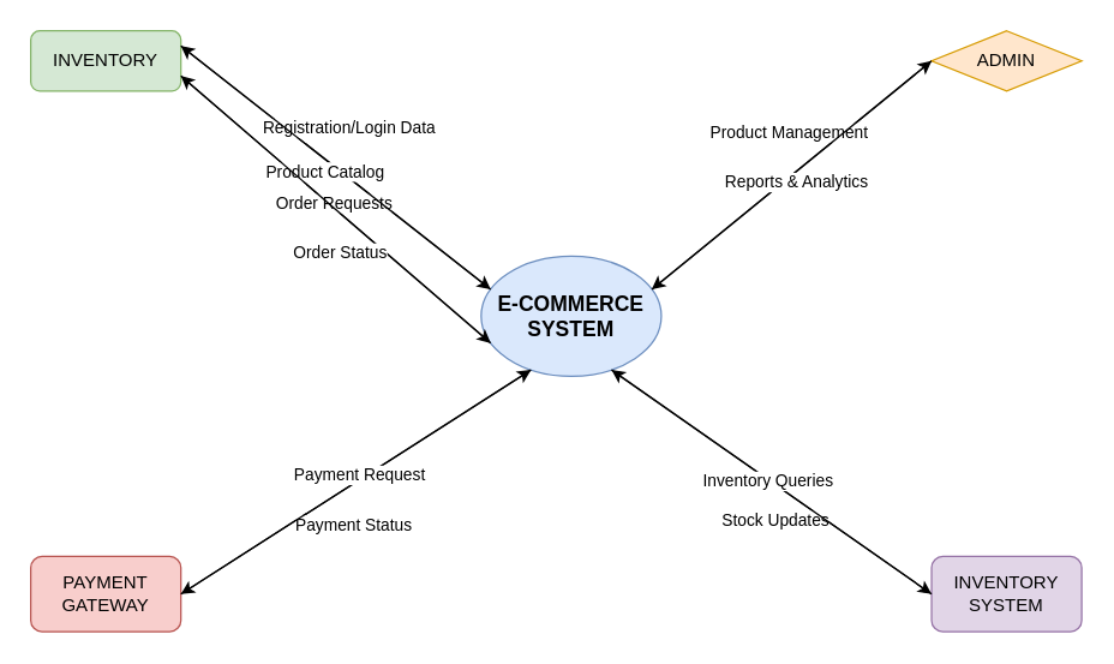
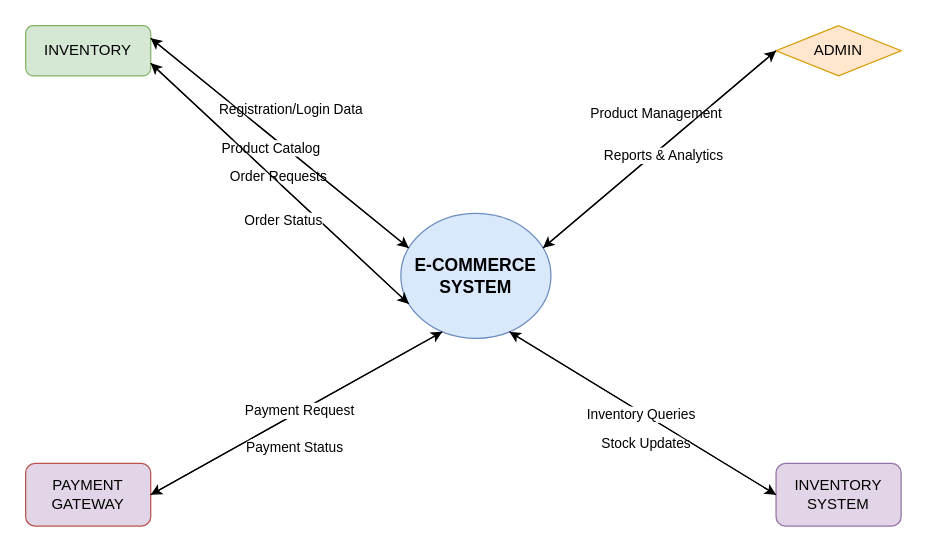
- <mxCell id="2" value="E-COMMERCE&#10;SYSTEM" style="ellipse;whiteSpace=wrap;html=1;fillColor=#dae8fc;strokeColor=#6c8ebf;fontStyle=1;fontSize=14;" vertex="1" parent="1"><mxGeometry x="320" y="170" width="120" height="80" as="geometry" /></mxCell>
+ <mxCell id="2" value="E-COMMERCE&#10;SYSTEM" style="ellipse;whiteSpace=wrap;html=1;fillColor=#dae8fc;strokeColor=#6c8ebf;fontStyle=1;fontSize=14;" vertex="1" parent="1"><mxGeometry x="320" y="170" width="120" height="100" as="geometry" /></mxCell>
- <mxCell id="5" value="PAYMENT&#10;GATEWAY" style="rounded=1;whiteSpace=wrap;html=1;fillColor=#f8cecc;strokeColor=#b85450;" vertex="1" parent="1"><mxGeometry x="20" y="370" width="100" height="50" as="geometry" /></mxCell>
+ <mxCell id="5" value="PAYMENT&#10;GATEWAY" style="rounded=1;whiteSpace=wrap;html=1;fillColor=#e1d5e7;strokeColor=#b85450;" vertex="1" parent="1"><mxGeometry x="20" y="370" width="100" height="50" as="geometry" /></mxCell>
